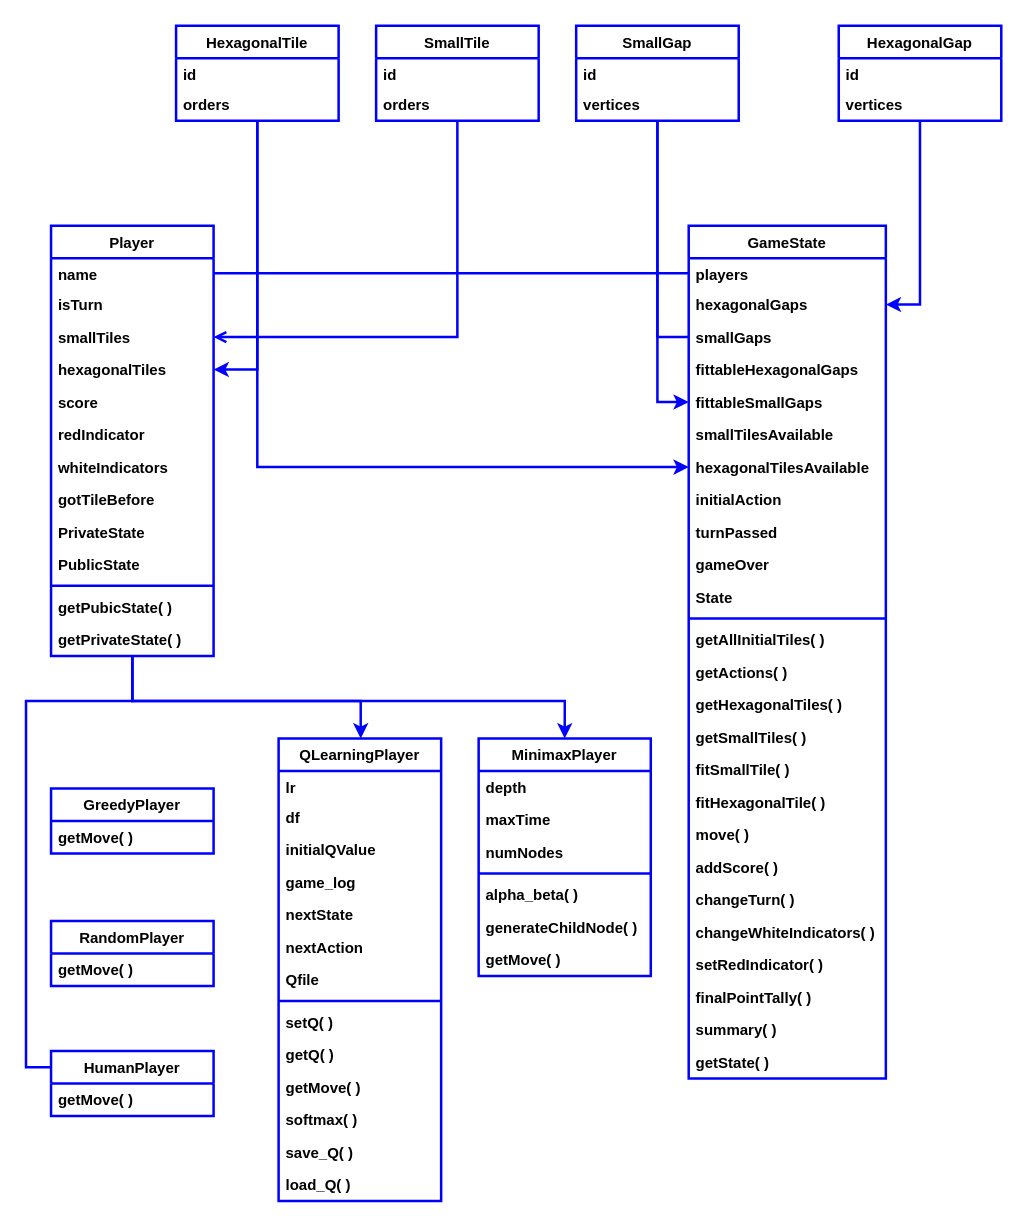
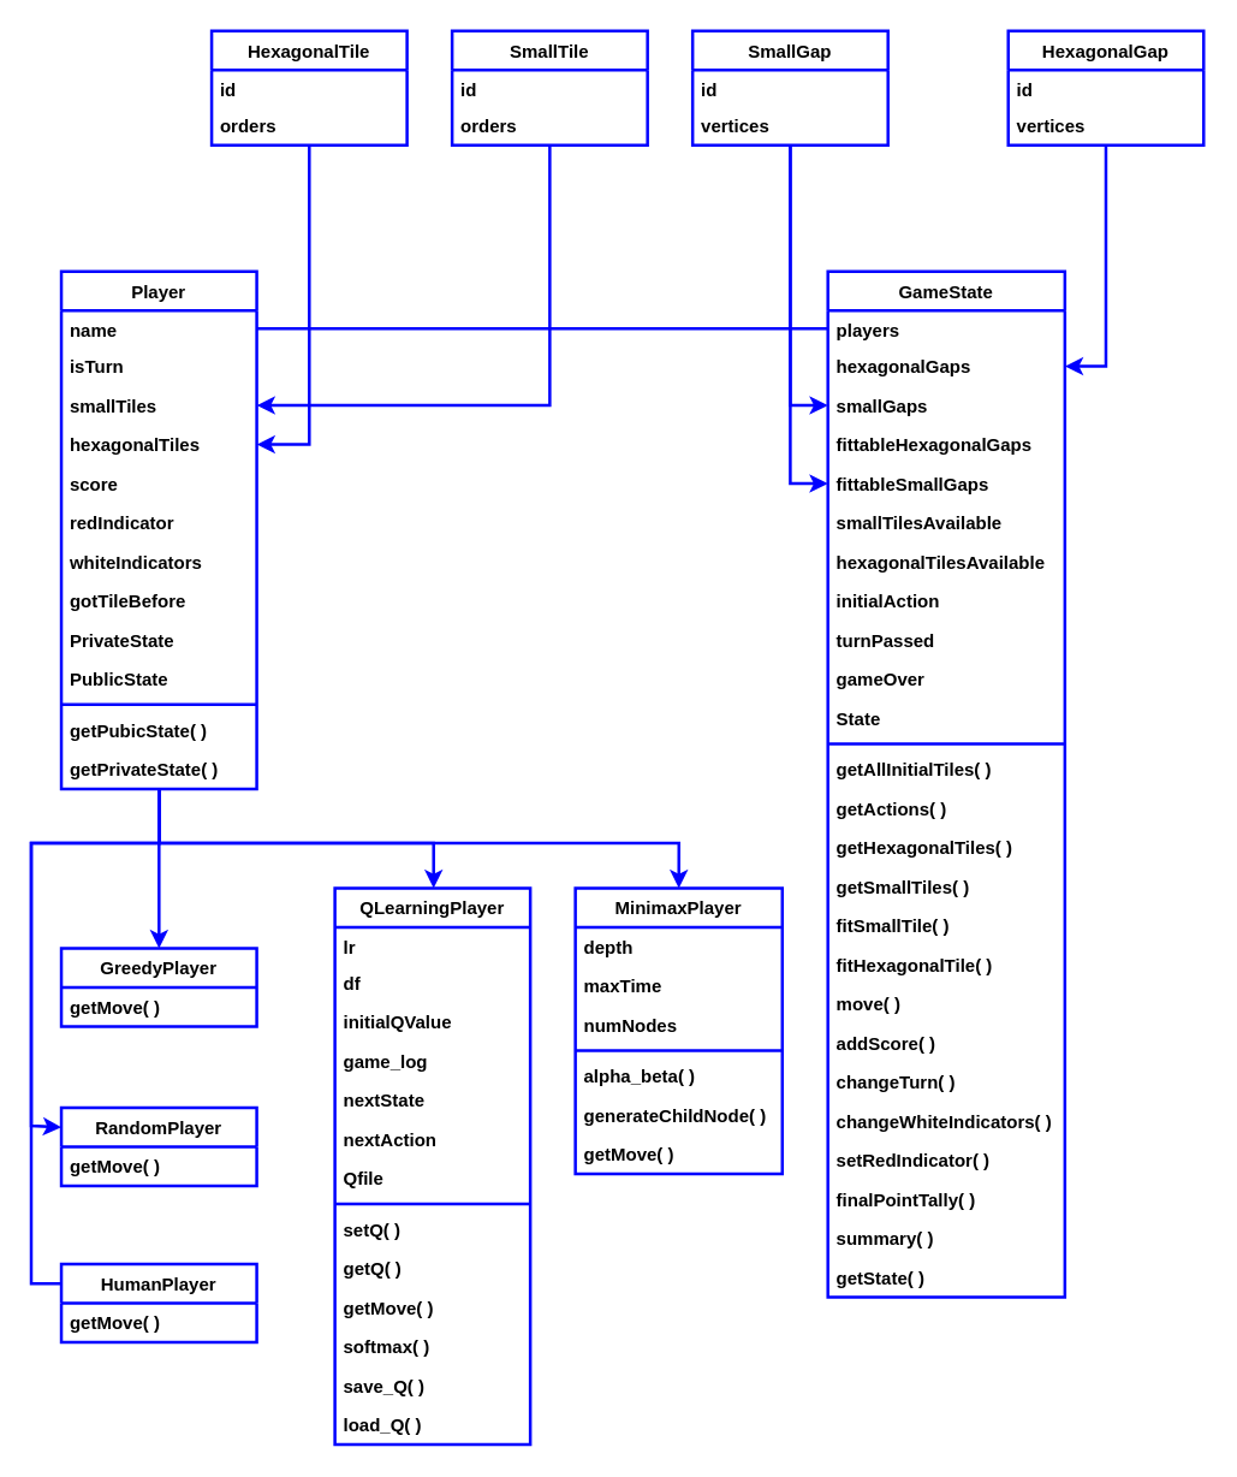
- <mxCell id="43" style="edgeStyle=orthogonalEdgeStyle;rounded=0;orthogonalLoop=1;jettySize=auto;html=1;entryX=1;entryY=0.5;entryDx=0;entryDy=0;strokeColor=#0000FF;strokeWidth=2;endArrow=open;" parent="1" source="44" target="55" edge="1"><mxGeometry relative="1" as="geometry" /></mxCell>
+ <mxCell id="43" style="edgeStyle=orthogonalEdgeStyle;rounded=0;orthogonalLoop=1;jettySize=auto;html=1;entryX=1;entryY=0.5;entryDx=0;entryDy=0;strokeColor=#0000FF;strokeWidth=2;" parent="1" source="44" target="55" edge="1"><mxGeometry relative="1" as="geometry" /></mxCell>
- <mxCell id="38" style="edgeStyle=orthogonalEdgeStyle;rounded=0;orthogonalLoop=1;jettySize=auto;html=1;entryX=0;entryY=0.5;entryDx=0;entryDy=0;strokeWidth=2;strokeColor=#0000FF;endArrow=none;" parent="1" source="40" target="5" edge="1"><mxGeometry relative="1" as="geometry" /></mxCell>
+ <mxCell id="38" style="edgeStyle=orthogonalEdgeStyle;rounded=0;orthogonalLoop=1;jettySize=auto;html=1;entryX=0;entryY=0.5;entryDx=0;entryDy=0;strokeWidth=2;strokeColor=#0000FF;" parent="1" source="40" target="5" edge="1"><mxGeometry relative="1" as="geometry" /></mxCell>
- <mxCell id="29" style="edgeStyle=orthogonalEdgeStyle;rounded=0;orthogonalLoop=1;jettySize=auto;html=1;entryX=0;entryY=0.5;entryDx=0;entryDy=0;strokeColor=#0000FF;strokeWidth=2;" parent="1" source="31" target="9" edge="1"><mxGeometry relative="1" as="geometry" /></mxCell>
+ <mxCell id="47" style="edgeStyle=orthogonalEdgeStyle;rounded=0;orthogonalLoop=1;jettySize=auto;html=1;entryX=0.5;entryY=0;entryDx=0;entryDy=0;strokeColor=#0000FF;strokeWidth=2;" parent="1" source="52" target="68" edge="1"><mxGeometry relative="1" as="geometry" /></mxCell>
+ <mxCell id="51" style="edgeStyle=orthogonalEdgeStyle;rounded=0;orthogonalLoop=1;jettySize=auto;html=1;entryX=0;entryY=0.25;entryDx=0;entryDy=0;strokeColor=#0000FF;strokeWidth=2;" parent="1" source="52" target="66" edge="1"><mxGeometry relative="1" as="geometry"><Array as="points"><mxPoint x="105.33" y="560" /><mxPoint x="20.33" y="560" /><mxPoint x="20.33" y="748" /></Array></mxGeometry></mxCell>
